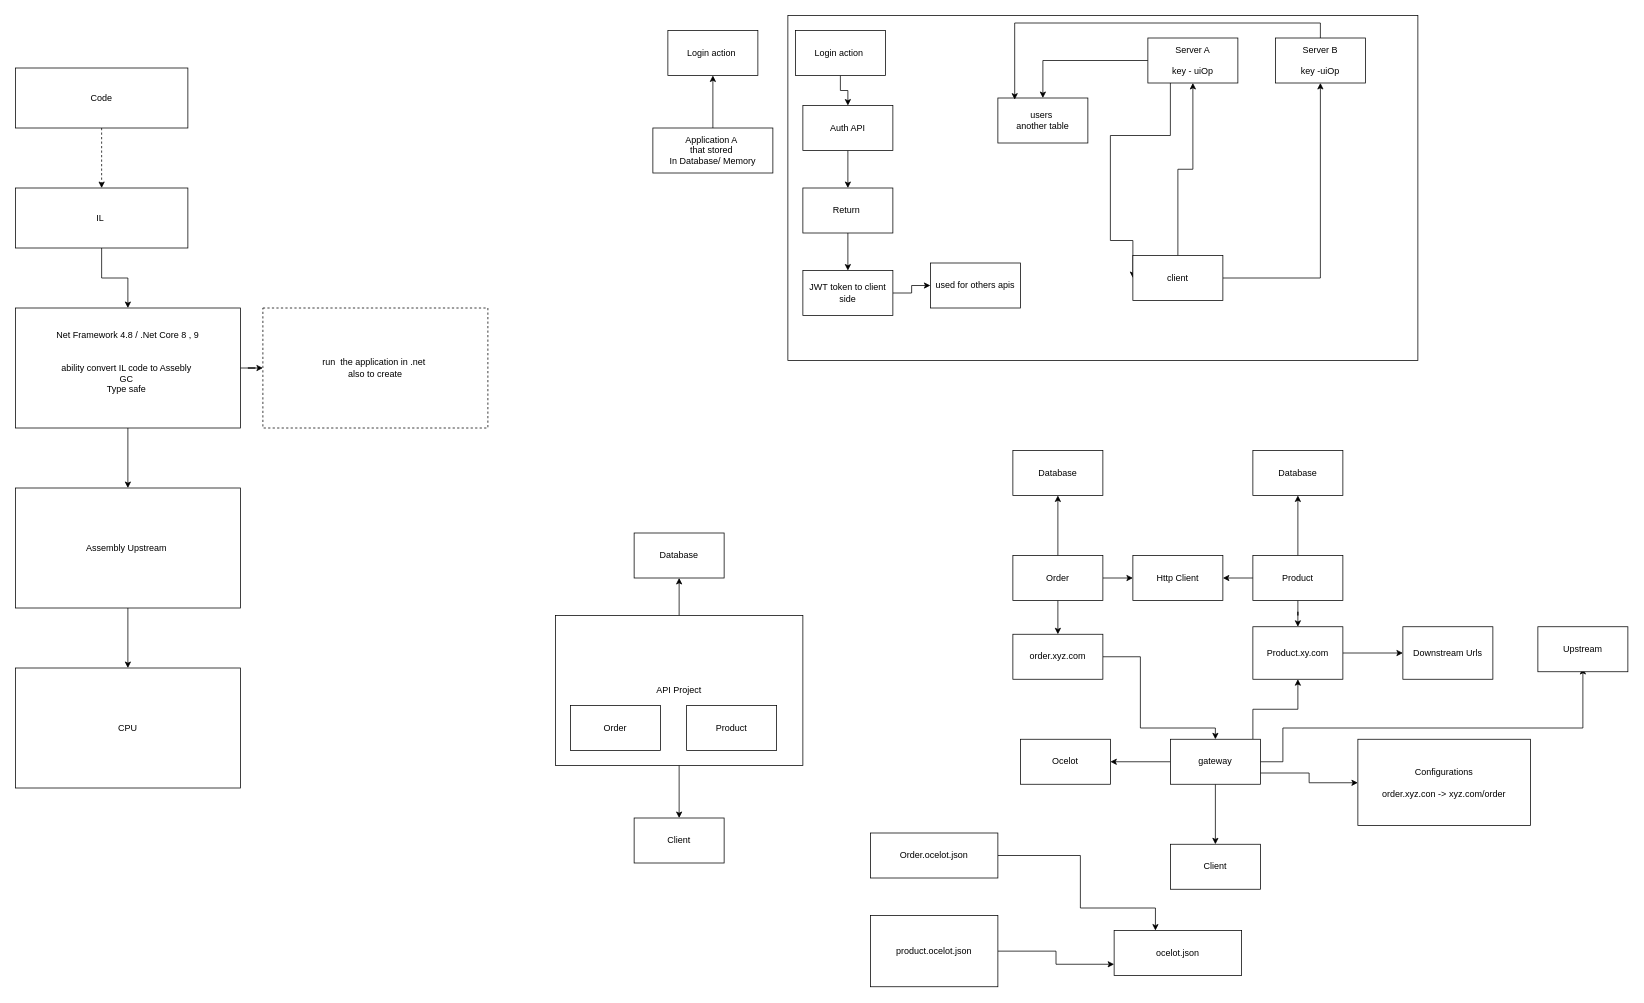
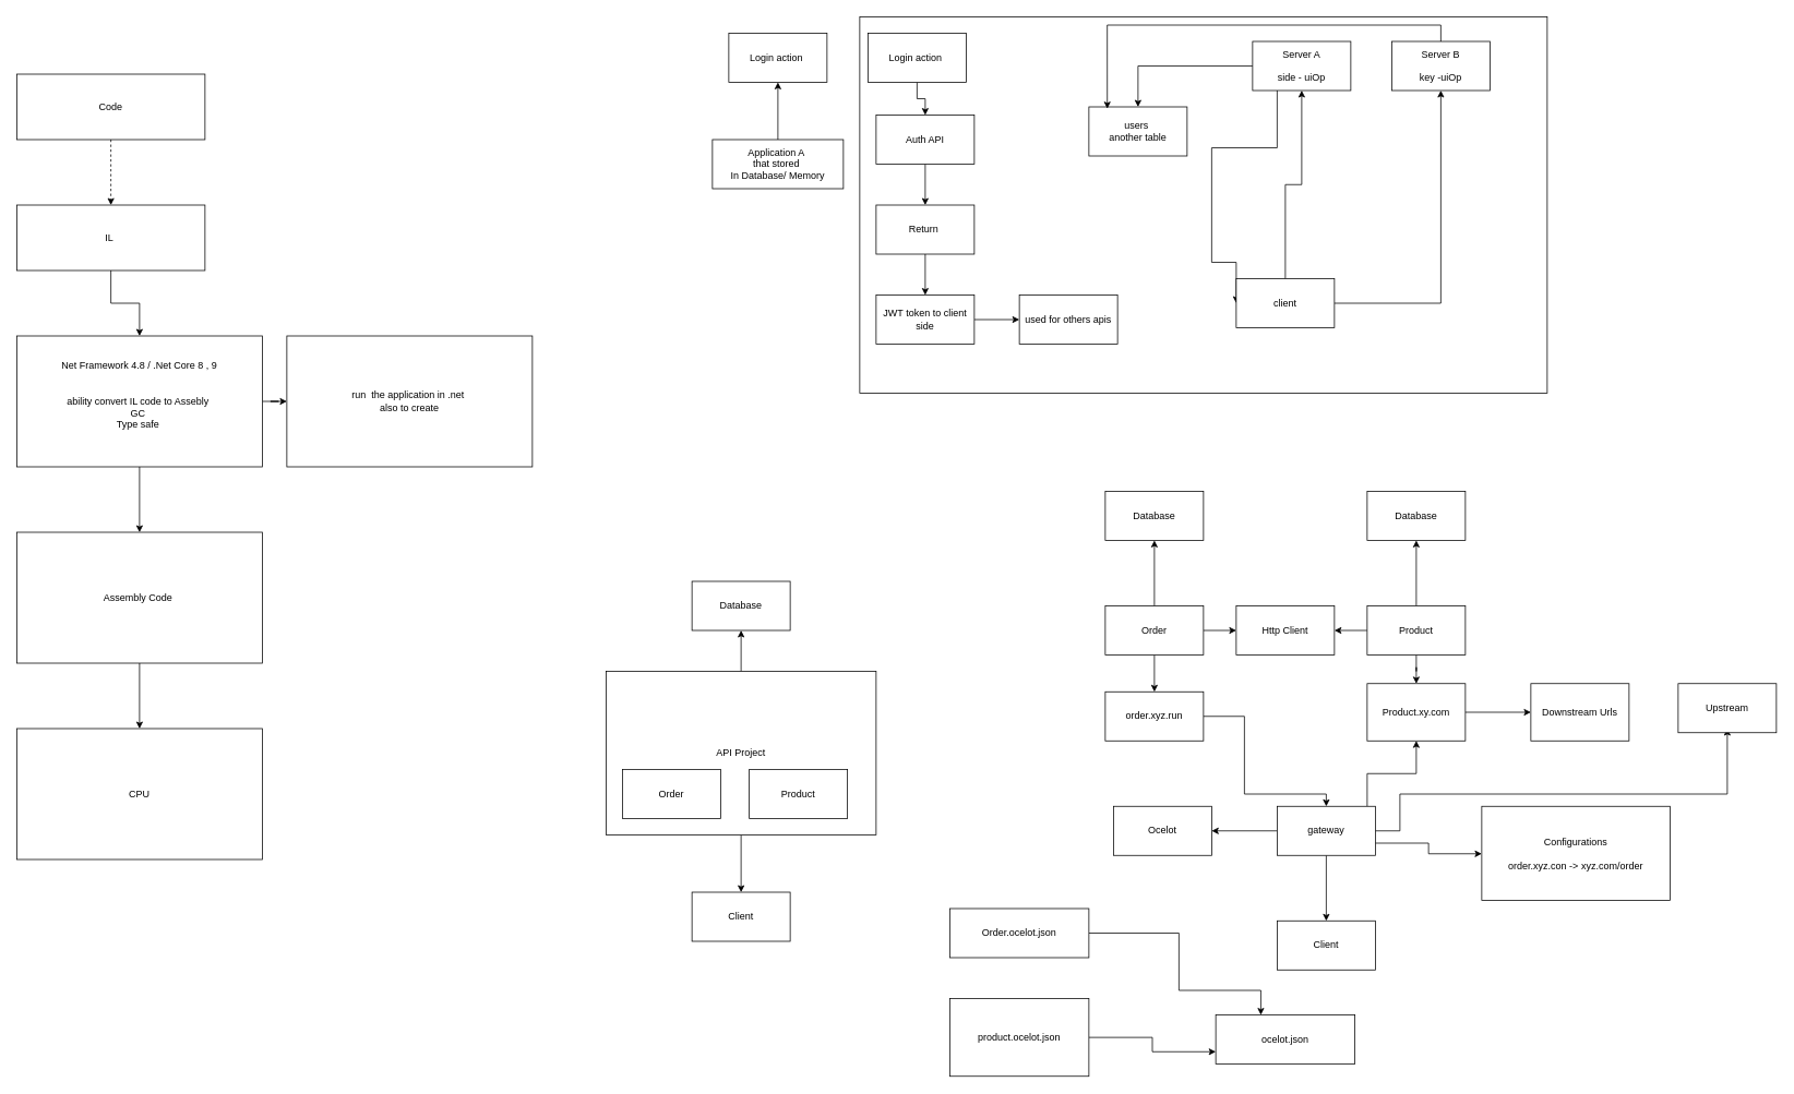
- <mxCell id="28" value="Server A&lt;div&gt;&lt;br&gt;&lt;/div&gt;&lt;div&gt;key - uiOp&lt;/div&gt;" style="rounded=0;whiteSpace=wrap;html=1;" parent="1" vertex="1"><mxGeometry x="1530" y="50" width="120" height="60" as="geometry" /></mxCell>
+ <mxCell id="28" value="Server A&lt;div&gt;&lt;br&gt;&lt;/div&gt;&lt;div&gt;side - uiOp&lt;/div&gt;" style="rounded=0;whiteSpace=wrap;html=1;" parent="1" vertex="1"><mxGeometry x="1530" y="50" width="120" height="60" as="geometry" /></mxCell>
- <mxCell id="25" value="used for others apis" style="whiteSpace=wrap;html=1;rounded=0;" parent="1" vertex="1"><mxGeometry x="1240" y="350" width="120" height="60" as="geometry" /></mxCell>
+ <mxCell id="25" value="used for others apis" style="whiteSpace=wrap;html=1;rounded=0;" parent="1" vertex="1"><mxGeometry x="1245" y="360" width="120" height="60" as="geometry" /></mxCell>
- <mxCell id="10" value="&lt;div&gt;run&amp;nbsp; the application in .net&amp;nbsp;&lt;br&gt;also to create&lt;/div&gt;" style="rounded=0;whiteSpace=wrap;html=1;dashed=1;" parent="1" vertex="1"><mxGeometry x="350" y="410" width="300" height="160" as="geometry" /></mxCell>
+ <mxCell id="10" value="&lt;div&gt;run&amp;nbsp; the application in .net&amp;nbsp;&lt;br&gt;also to create&lt;/div&gt;" style="rounded=0;whiteSpace=wrap;html=1;" parent="1" vertex="1"><mxGeometry x="350" y="410" width="300" height="160" as="geometry" /></mxCell>
- <mxCell id="12" value="&lt;div&gt;Assembly Upstream&amp;nbsp;&lt;/div&gt;" style="rounded=0;whiteSpace=wrap;html=1;" parent="1" vertex="1"><mxGeometry x="20" y="650" width="300" height="160" as="geometry" /></mxCell>
+ <mxCell id="12" value="&lt;div&gt;Assembly Code&amp;nbsp;&lt;/div&gt;" style="rounded=0;whiteSpace=wrap;html=1;" parent="1" vertex="1"><mxGeometry x="20" y="650" width="300" height="160" as="geometry" /></mxCell>
- <mxCell id="55" value="order.xyz.com" style="rounded=0;whiteSpace=wrap;html=1;" vertex="1" parent="1"><mxGeometry x="1350" y="845" width="120" height="60" as="geometry" /></mxCell>
+ <mxCell id="55" value="order.xyz.run" style="rounded=0;whiteSpace=wrap;html=1;" vertex="1" parent="1"><mxGeometry x="1350" y="845" width="120" height="60" as="geometry" /></mxCell>
